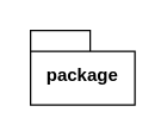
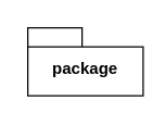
- <mxCell id="2" value="package" style="shape=folder;fontStyle=1;spacingTop=10;tabWidth=40;tabHeight=14;tabPosition=left;html=1;whiteSpace=wrap;" vertex="1" parent="1"><mxGeometry x="20" y="20" width="70" height="50" as="geometry" /></mxCell>
+ <mxCell id="2" value="package" style="shape=folder;fontStyle=1;spacingTop=10;tabWidth=40;tabHeight=14;tabPosition=left;html=1;whiteSpace=wrap;" vertex="1" parent="1"><mxGeometry x="20" y="20" width="85" height="50" as="geometry" /></mxCell>
